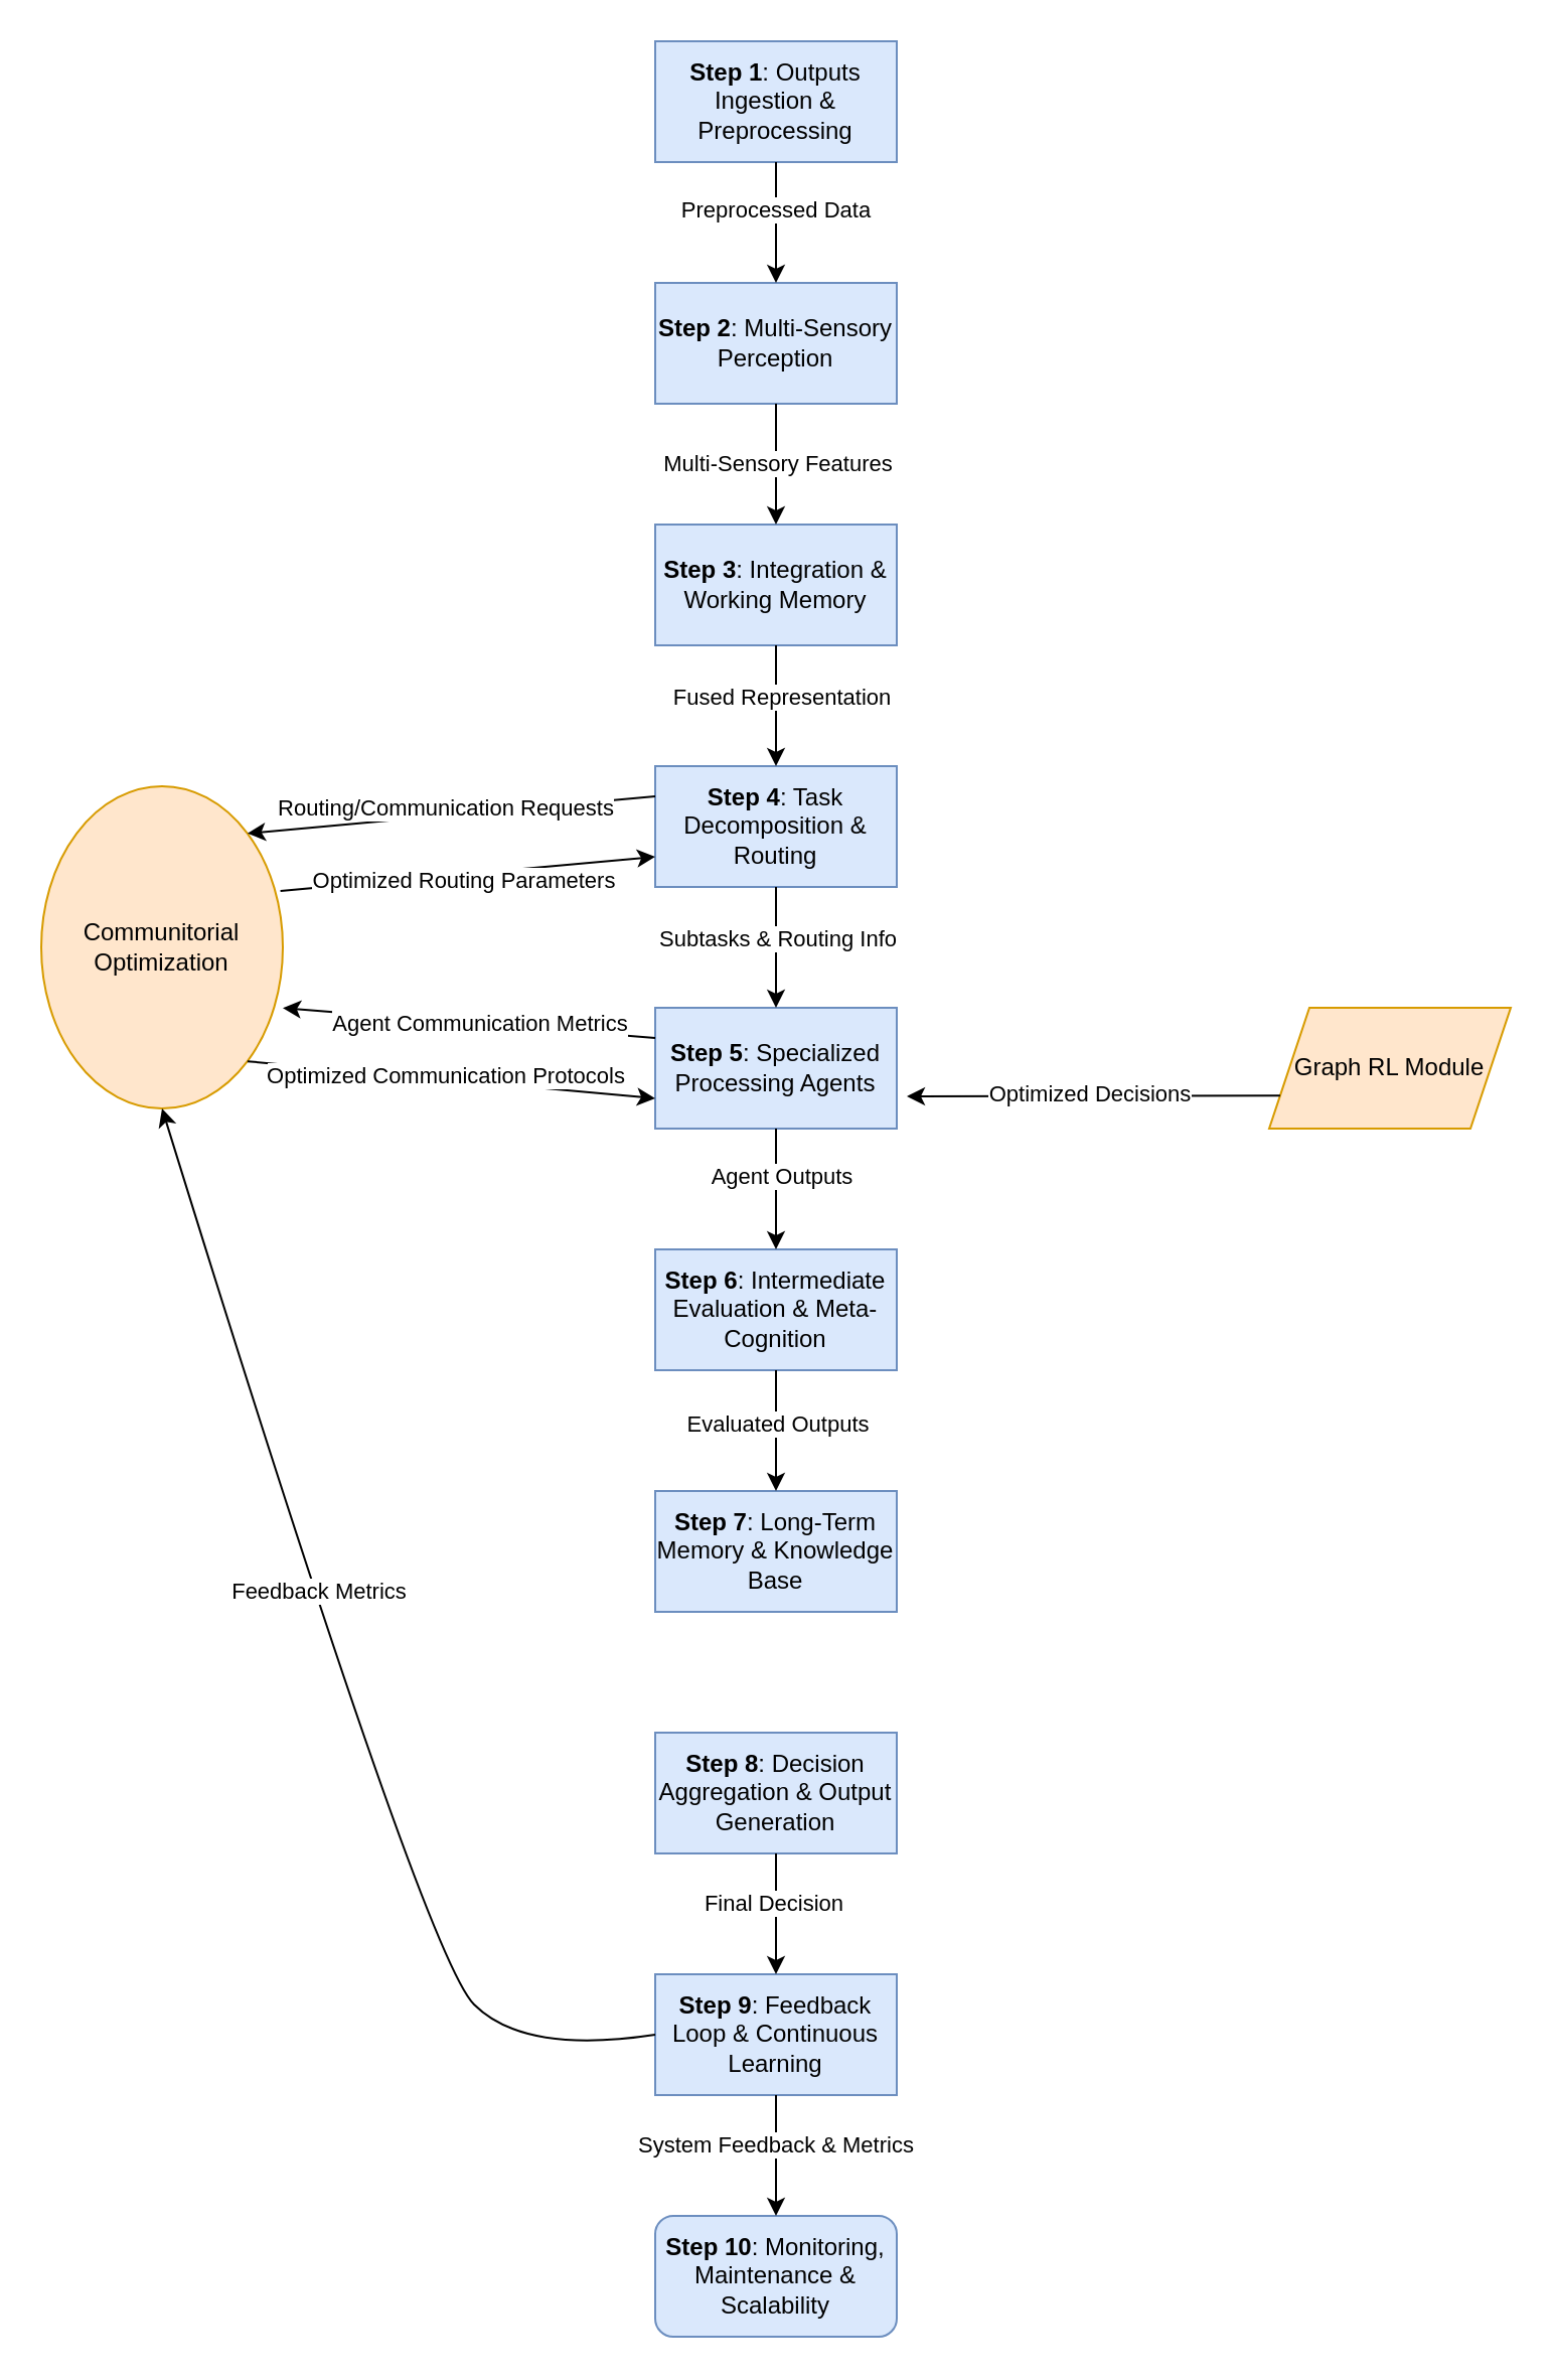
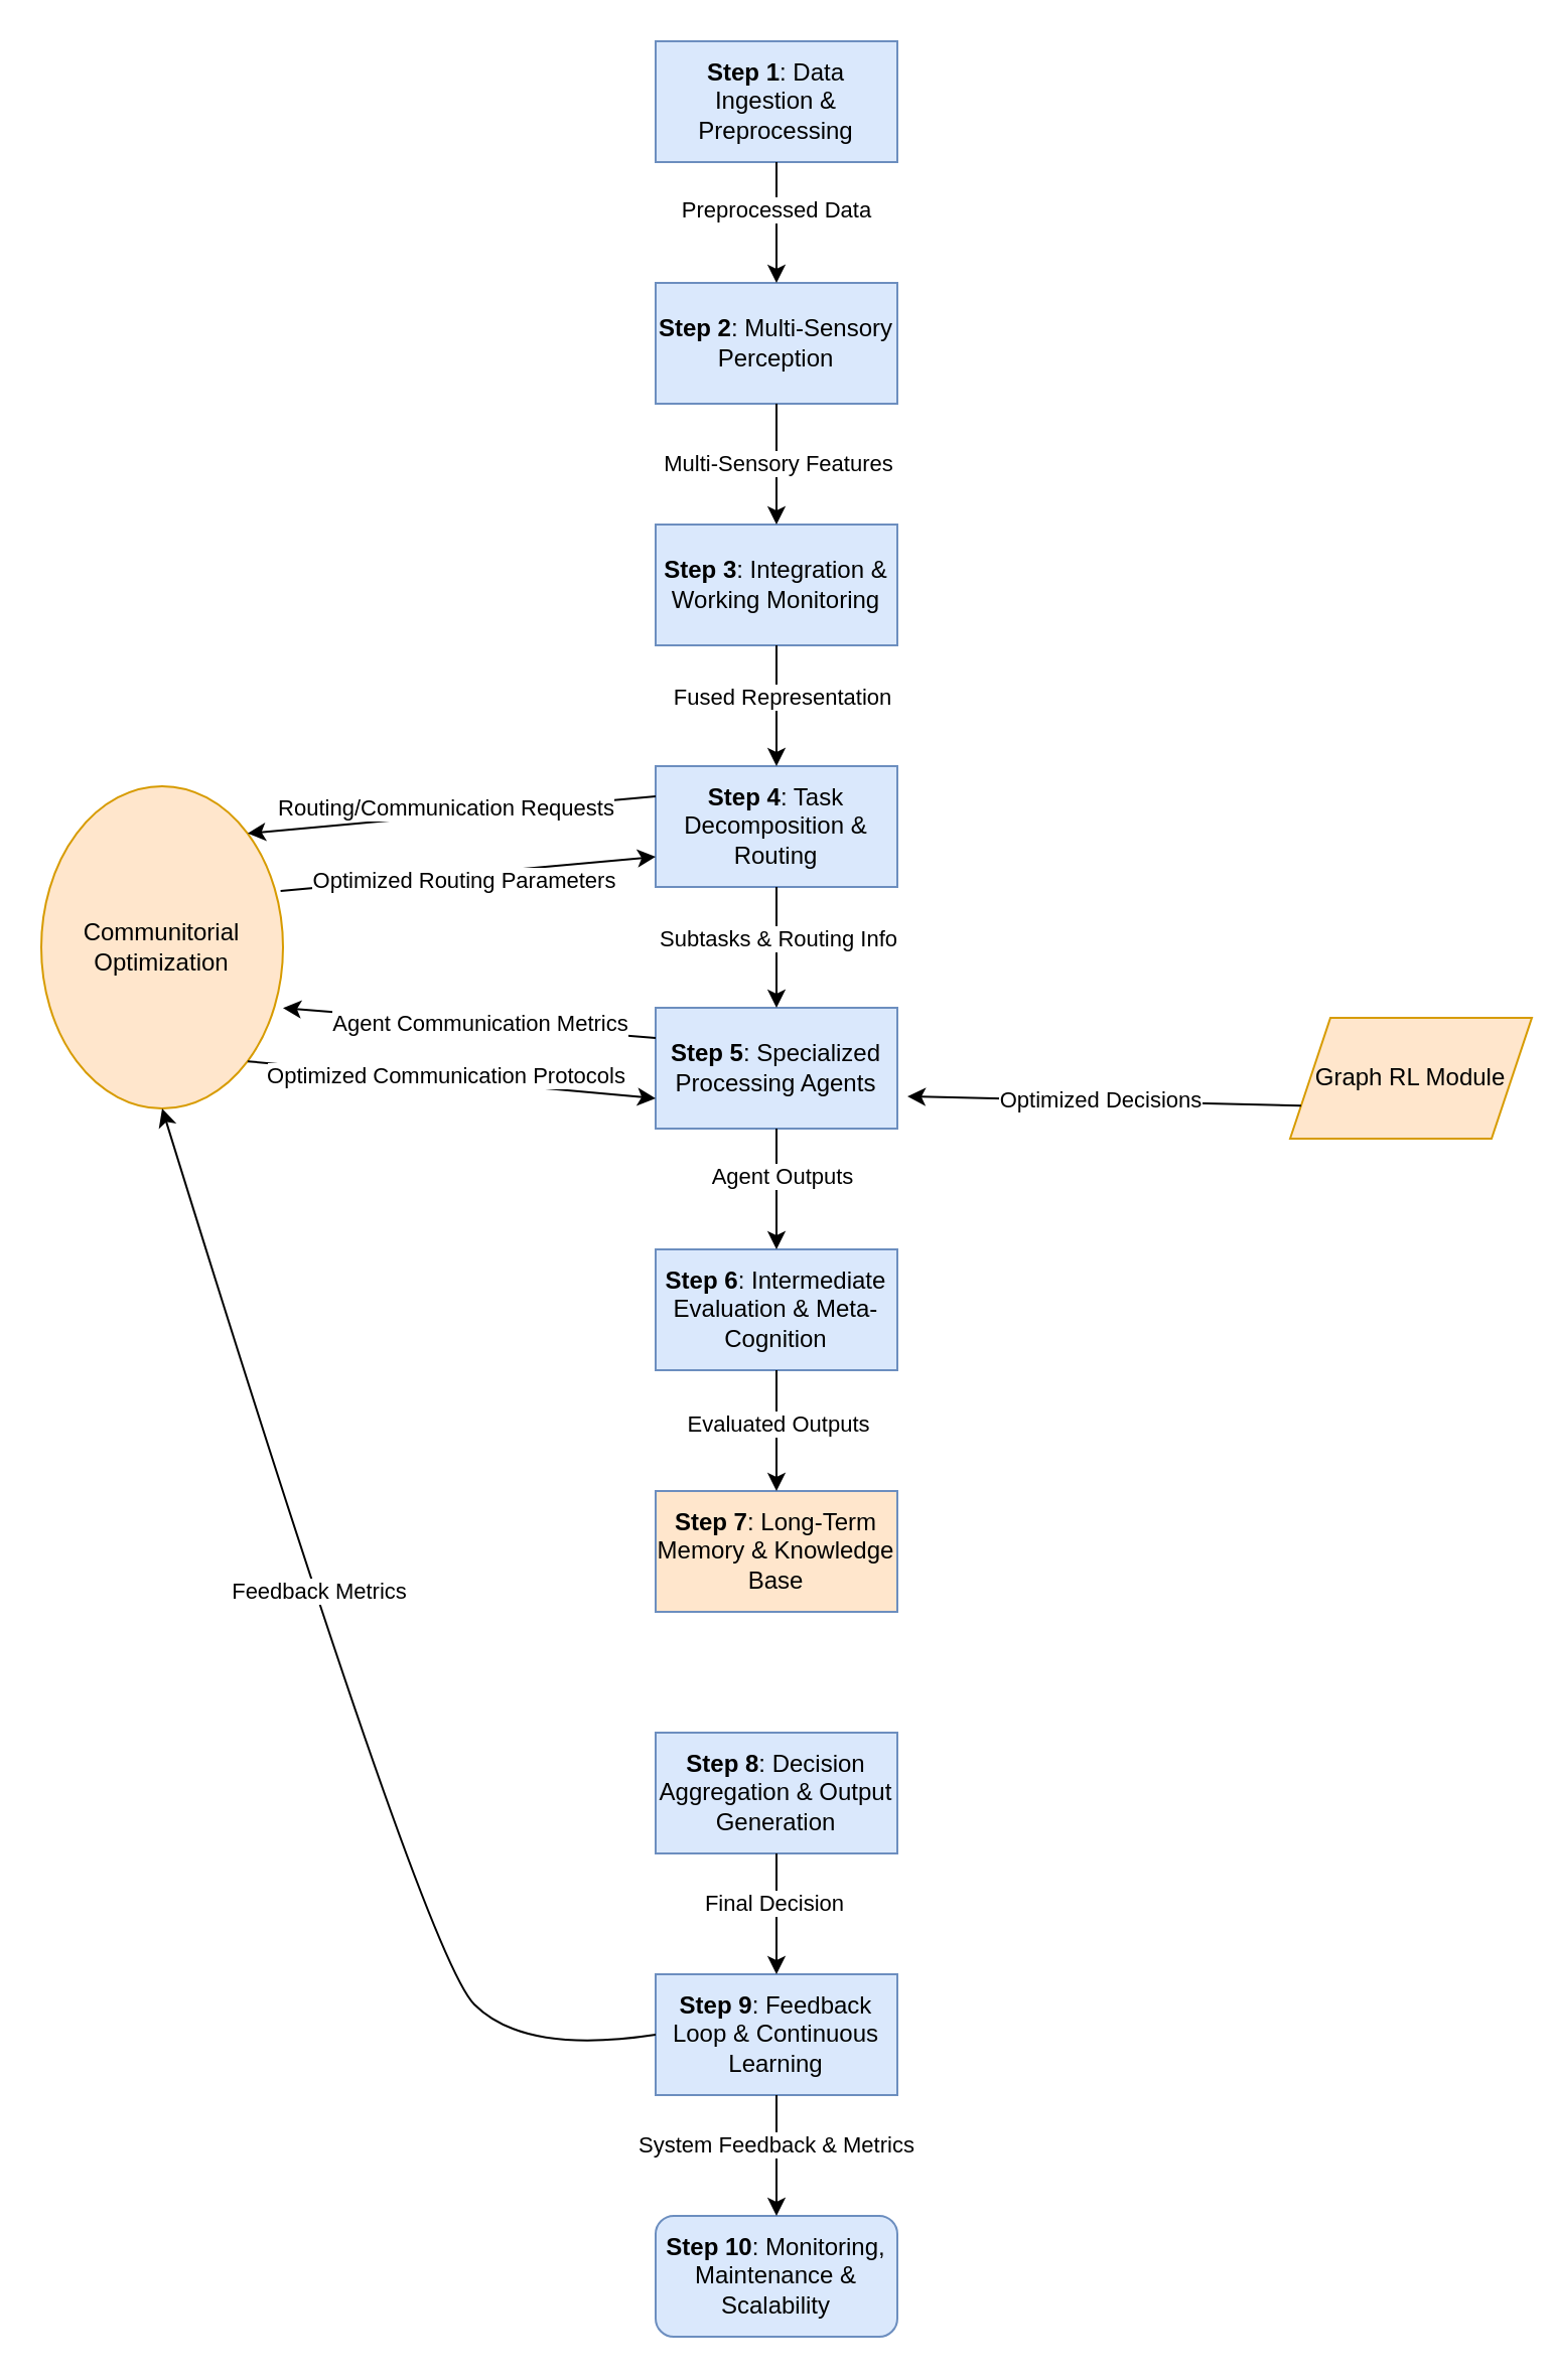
- <mxCell id="2" value="&lt;strong data-end=&quot;318&quot; data-start=&quot;308&quot;&gt;Step 1&lt;/strong&gt;: Outputs Ingestion &amp;amp; Preprocessing" style="rounded=0;whiteSpace=wrap;html=1;fillColor=#dae8fc;strokeColor=#6c8ebf;" vertex="1" parent="1"><mxGeometry x="325" y="20" width="120" height="60" as="geometry" /></mxCell>
+ <mxCell id="2" value="&lt;strong data-end=&quot;318&quot; data-start=&quot;308&quot;&gt;Step 1&lt;/strong&gt;: Data Ingestion &amp;amp; Preprocessing" style="rounded=0;whiteSpace=wrap;html=1;fillColor=#dae8fc;strokeColor=#6c8ebf;" vertex="1" parent="1"><mxGeometry x="325" y="20" width="120" height="60" as="geometry" /></mxCell>
- <mxCell id="4" value="&lt;strong data-end=&quot;416&quot; data-start=&quot;406&quot;&gt;Step 3&lt;/strong&gt;: Integration &amp;amp; Working Memory" style="rounded=0;whiteSpace=wrap;html=1;fillColor=#dae8fc;strokeColor=#6c8ebf;" vertex="1" parent="1"><mxGeometry x="325" y="260" width="120" height="60" as="geometry" /></mxCell>
+ <mxCell id="4" value="&lt;strong data-end=&quot;416&quot; data-start=&quot;406&quot;&gt;Step 3&lt;/strong&gt;: Integration &amp;amp; Working Monitoring" style="rounded=0;whiteSpace=wrap;html=1;fillColor=#dae8fc;strokeColor=#6c8ebf;" vertex="1" parent="1"><mxGeometry x="325" y="260" width="120" height="60" as="geometry" /></mxCell>
- <mxCell id="13" value="Graph RL Module" style="shape=parallelogram;perimeter=parallelogramPerimeter;whiteSpace=wrap;html=1;fixedSize=1;fillColor=#ffe6cc;strokeColor=#d79b00;" vertex="1" parent="1"><mxGeometry x="630" y="500" width="120" height="60" as="geometry" /></mxCell>
+ <mxCell id="13" value="Graph RL Module" style="shape=parallelogram;perimeter=parallelogramPerimeter;whiteSpace=wrap;html=1;fixedSize=1;fillColor=#ffe6cc;strokeColor=#d79b00;" vertex="1" parent="1"><mxGeometry x="640" y="505" width="120" height="60" as="geometry" /></mxCell>
- <mxCell id="8" value="&lt;strong data-end=&quot;629&quot; data-start=&quot;619&quot;&gt;Step 7&lt;/strong&gt;: Long-Term Memory &amp;amp; Knowledge Base" style="rounded=0;whiteSpace=wrap;html=1;fillColor=#dae8fc;strokeColor=#6c8ebf;" vertex="1" parent="1"><mxGeometry x="325" y="740" width="120" height="60" as="geometry" /></mxCell>
+ <mxCell id="8" value="&lt;strong data-end=&quot;629&quot; data-start=&quot;619&quot;&gt;Step 7&lt;/strong&gt;: Long-Term Memory &amp;amp; Knowledge Base" style="rounded=0;whiteSpace=wrap;html=1;fillColor=#ffe6cc;strokeColor=#6c8ebf;" vertex="1" parent="1"><mxGeometry x="325" y="740" width="120" height="60" as="geometry" /></mxCell>
